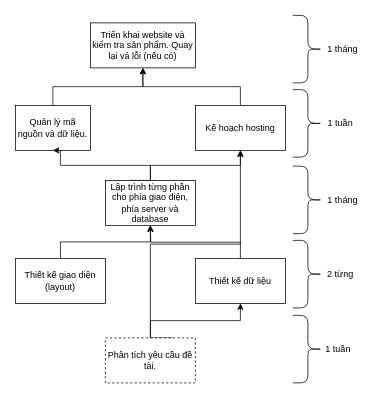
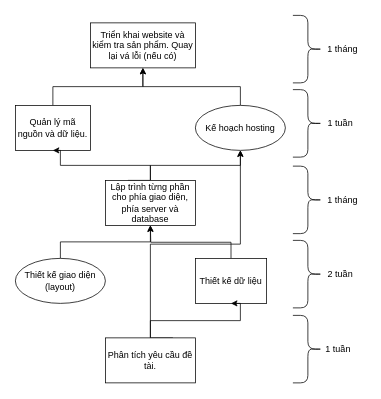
- <mxCell id="6" value="Kế hoạch hosting" style="rounded=0;whiteSpace=wrap;html=1;" vertex="1" parent="1"><mxGeometry x="260" y="140" width="120" height="60" as="geometry" /></mxCell>
+ <mxCell id="6" value="Kế hoạch hosting" style="ellipse;whiteSpace=wrap;html=1;" vertex="1" parent="1"><mxGeometry x="260" y="140" width="120" height="60" as="geometry" /></mxCell>
- <mxCell id="23" value="2 từng" style="text;html=1;align=center;verticalAlign=middle;resizable=0;points=[];autosize=1;strokeColor=none;fillColor=none;" vertex="1" parent="1"><mxGeometry x="423" y="350" width="60" height="30" as="geometry" /></mxCell>
+ <mxCell id="23" value="2 tuần" style="text;html=1;align=center;verticalAlign=middle;resizable=0;points=[];autosize=1;strokeColor=none;fillColor=none;" vertex="1" parent="1"><mxGeometry x="423" y="350" width="60" height="30" as="geometry" /></mxCell>
- <mxCell id="10" value="Thiết kế giao diện (layout)" style="rounded=0;whiteSpace=wrap;html=1;" vertex="1" parent="1"><mxGeometry x="20" y="344" width="120" height="60" as="geometry" /></mxCell>
+ <mxCell id="10" value="Thiết kế giao diện (layout)" style="ellipse;whiteSpace=wrap;html=1;" vertex="1" parent="1"><mxGeometry x="20" y="344" width="120" height="60" as="geometry" /></mxCell>
- <mxCell id="8" value="Thiết kế dữ liệu" style="rounded=0;whiteSpace=wrap;html=1;" vertex="1" parent="1"><mxGeometry x="260" y="344" width="120" height="60" as="geometry" /></mxCell>
+ <mxCell id="8" value="Thiết kế dữ liệu" style="rounded=0;whiteSpace=wrap;html=1;" vertex="1" parent="1"><mxGeometry x="260" y="344" width="95" height="60" as="geometry" /></mxCell>
- <mxCell id="16" value="Phân tích yêu cầu đề tài. " style="rounded=0;whiteSpace=wrap;html=1;dashed=1;" vertex="1" parent="1"><mxGeometry x="140" y="450" width="120" height="60" as="geometry" /></mxCell>
+ <mxCell id="16" value="Phân tích yêu cầu đề tài. " style="rounded=0;whiteSpace=wrap;html=1;" vertex="1" parent="1"><mxGeometry x="140" y="450" width="120" height="60" as="geometry" /></mxCell>
